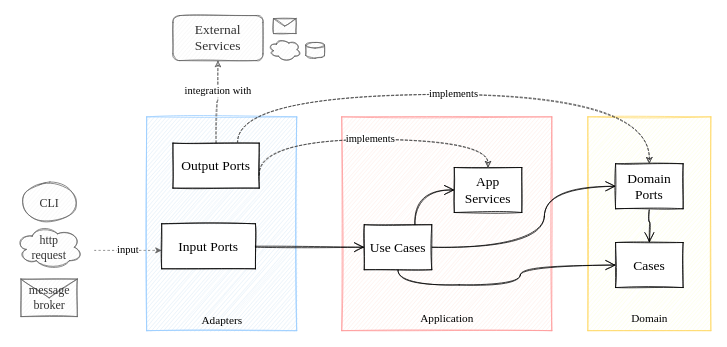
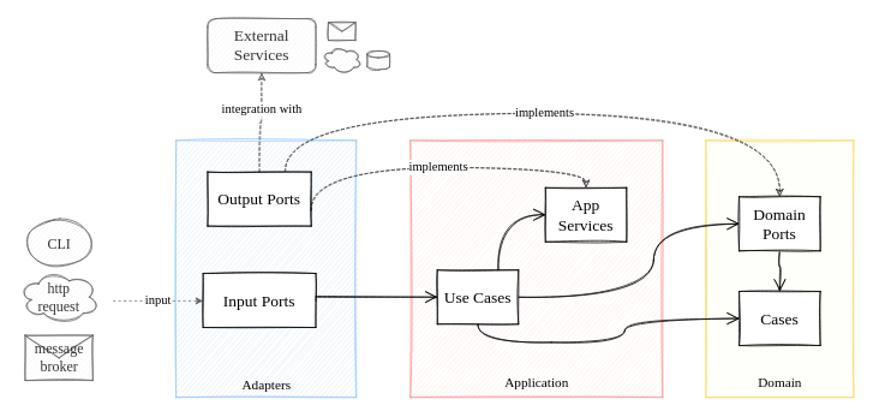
- <mxCell id="12" value="App Services" style="rounded=0;whiteSpace=wrap;html=1;sketch=1;fontFamily=Kalam;;fontSize=18;fontStyle=0" parent="1" vertex="1"><mxGeometry x="605" y="222.5" width="90" height="60" as="geometry" /></mxCell>
+ <mxCell id="12" value="App Services" style="rounded=0;whiteSpace=wrap;html=1;sketch=1;fontFamily=Kalam;;fontSize=18;fontStyle=0" parent="1" vertex="1"><mxGeometry x="605" y="207.5" width="90" height="60" as="geometry" /></mxCell>
- <mxCell id="7" value="Input Ports" style="rounded=0;whiteSpace=wrap;html=1;sketch=1;fontFamily=Kalam;;fontSize=18;fontStyle=0" parent="1" vertex="1"><mxGeometry x="215" y="297.5" width="125" height="60" as="geometry" /></mxCell>
+ <mxCell id="7" value="Input Ports" style="rounded=0;whiteSpace=wrap;html=1;sketch=1;fontFamily=Kalam;;fontSize=18;fontStyle=0" parent="1" vertex="1"><mxGeometry x="225" y="302.5" width="125" height="60" as="geometry" /></mxCell>
